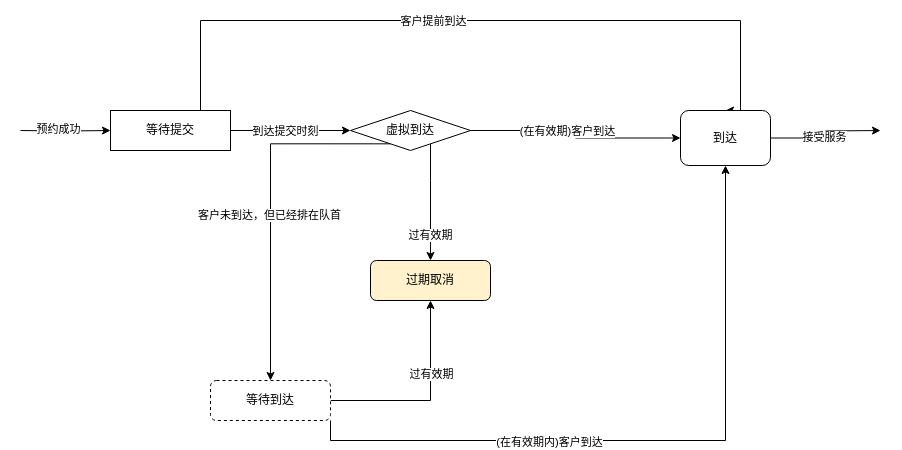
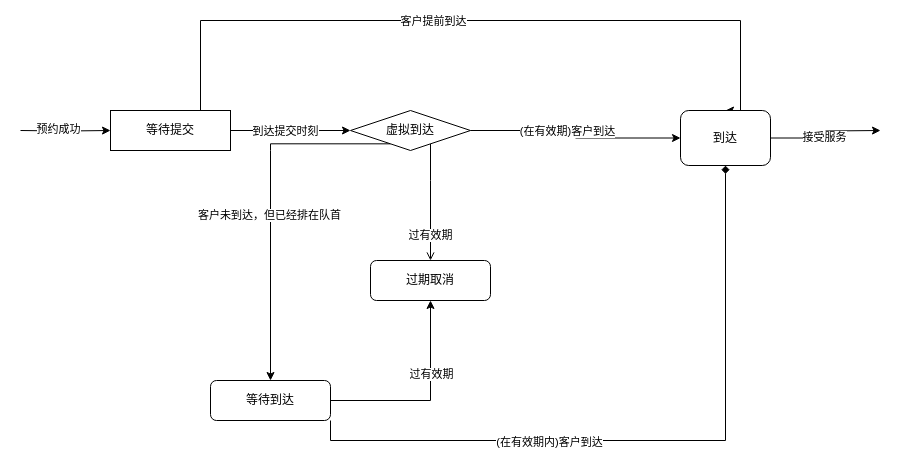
- <mxCell id="20" style="edgeStyle=orthogonalEdgeStyle;rounded=0;orthogonalLoop=1;jettySize=auto;html=1;exitX=1;exitY=1;exitDx=0;exitDy=0;entryX=0.5;entryY=1;entryDx=0;entryDy=0;" edge="1" parent="1" source="22" target="16"><mxGeometry relative="1" as="geometry" /></mxCell>
+ <mxCell id="20" style="edgeStyle=orthogonalEdgeStyle;rounded=0;orthogonalLoop=1;jettySize=auto;html=1;exitX=1;exitY=1;exitDx=0;exitDy=0;entryX=0.5;entryY=1;entryDx=0;entryDy=0;endArrow=diamond;" edge="1" parent="1" source="22" target="16"><mxGeometry relative="1" as="geometry" /></mxCell>
- <mxCell id="7" value="" style="edgeStyle=orthogonalEdgeStyle;rounded=0;orthogonalLoop=1;jettySize=auto;html=1;" edge="1" parent="1" source="13" target="17"><mxGeometry relative="1" as="geometry"><Array as="points"><mxPoint x="430" y="180" /><mxPoint x="430" y="180" /></Array></mxGeometry></mxCell>
+ <mxCell id="7" value="" style="edgeStyle=orthogonalEdgeStyle;rounded=0;orthogonalLoop=1;jettySize=auto;html=1;endArrow=open;" edge="1" parent="1" source="13" target="17"><mxGeometry relative="1" as="geometry"><Array as="points"><mxPoint x="430" y="180" /><mxPoint x="430" y="180" /></Array></mxGeometry></mxCell>
- <mxCell id="17" value="过期取消" style="rounded=1;whiteSpace=wrap;html=1;fontSize=12;glass=0;strokeWidth=1;shadow=0;fillColor=#fff2cc;" vertex="1" parent="1"><mxGeometry x="370" y="260" width="120" height="40" as="geometry" /></mxCell>
+ <mxCell id="17" value="过期取消" style="rounded=1;whiteSpace=wrap;html=1;fontSize=12;glass=0;strokeWidth=1;shadow=0;" vertex="1" parent="1"><mxGeometry x="370" y="260" width="120" height="40" as="geometry" /></mxCell>
- <mxCell id="22" value="等待到达" style="rounded=1;whiteSpace=wrap;html=1;fontSize=12;glass=0;strokeWidth=1;shadow=0;dashed=1;" vertex="1" parent="1"><mxGeometry x="210" y="380" width="120" height="40" as="geometry" /></mxCell>
+ <mxCell id="22" value="等待到达" style="rounded=1;whiteSpace=wrap;html=1;fontSize=12;glass=0;strokeWidth=1;shadow=0;" vertex="1" parent="1"><mxGeometry x="210" y="380" width="120" height="40" as="geometry" /></mxCell>
